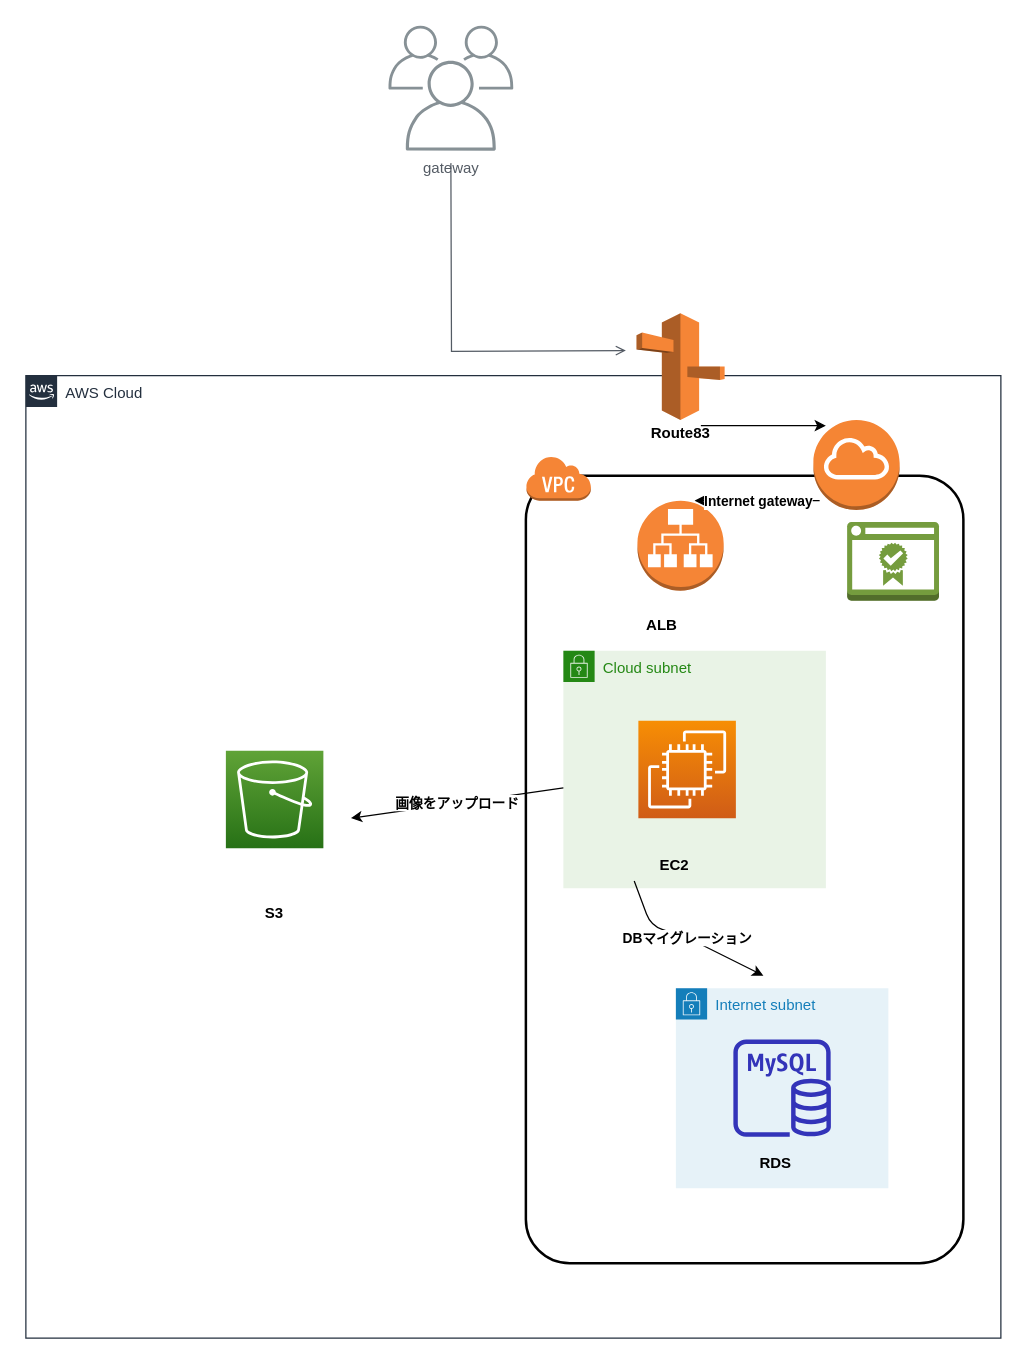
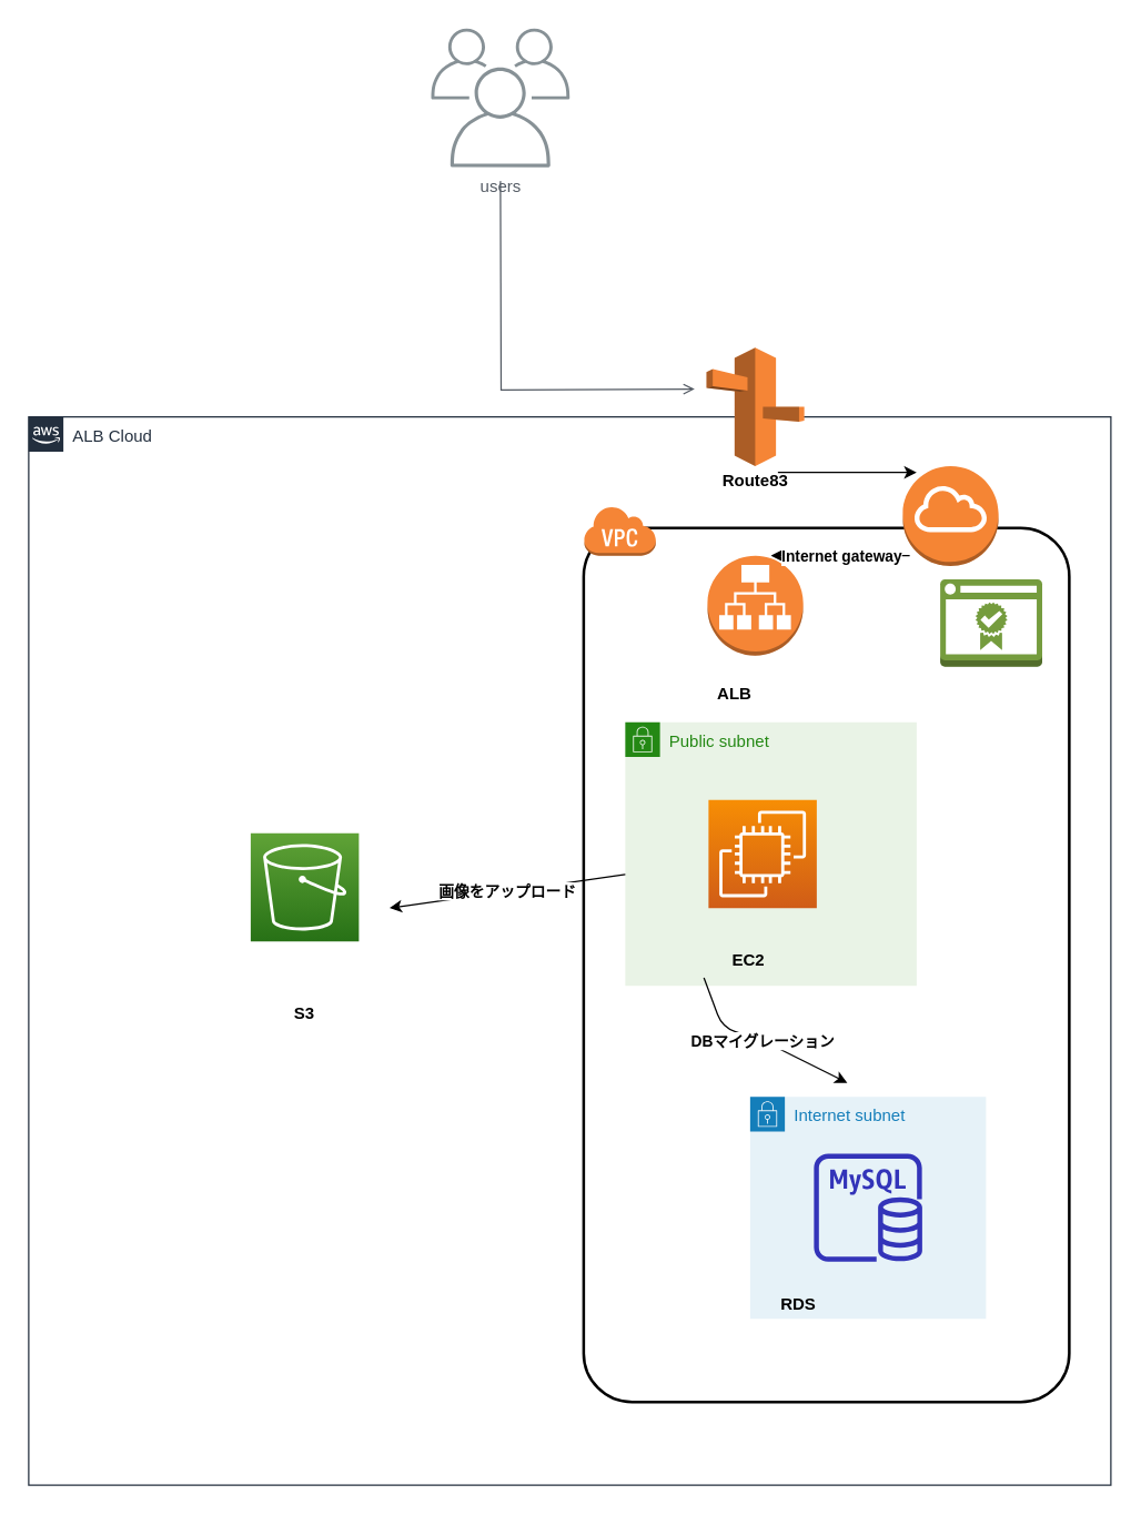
- <mxCell id="5" value="gateway" style="outlineConnect=0;gradientColor=none;fontColor=#545B64;strokeColor=none;fillColor=#879196;dashed=0;verticalLabelPosition=bottom;verticalAlign=top;align=center;html=1;fontSize=12;fontStyle=0;aspect=fixed;shape=mxgraph.aws4.illustration_users;pointerEvents=1" vertex="1" parent="1"><mxGeometry x="310" y="20" width="100" height="100" as="geometry" /></mxCell>
+ <mxCell id="5" value="users" style="outlineConnect=0;gradientColor=none;fontColor=#545B64;strokeColor=none;fillColor=#879196;dashed=0;verticalLabelPosition=bottom;verticalAlign=top;align=center;html=1;fontSize=12;fontStyle=0;aspect=fixed;shape=mxgraph.aws4.illustration_users;pointerEvents=1" vertex="1" parent="1"><mxGeometry x="310" y="20" width="100" height="100" as="geometry" /></mxCell>
- <mxCell id="2" value="AWS Cloud" style="points=[[0,0],[0.25,0],[0.5,0],[0.75,0],[1,0],[1,0.25],[1,0.5],[1,0.75],[1,1],[0.75,1],[0.5,1],[0.25,1],[0,1],[0,0.75],[0,0.5],[0,0.25]];outlineConnect=0;gradientColor=none;html=1;whiteSpace=wrap;fontSize=12;fontStyle=0;shape=mxgraph.aws4.group;grIcon=mxgraph.aws4.group_aws_cloud_alt;strokeColor=#232F3E;fillColor=none;verticalAlign=top;align=left;spacingLeft=30;fontColor=#232F3E;dashed=0;labelBackgroundColor=#ffffff;" parent="1" vertex="1"><mxGeometry x="20" y="300" width="780" height="770" as="geometry" /></mxCell>
+ <mxCell id="2" value="ALB Cloud" style="points=[[0,0],[0.25,0],[0.5,0],[0.75,0],[1,0],[1,0.25],[1,0.5],[1,0.75],[1,1],[0.75,1],[0.5,1],[0.25,1],[0,1],[0,0.75],[0,0.5],[0,0.25]];outlineConnect=0;gradientColor=none;html=1;whiteSpace=wrap;fontSize=12;fontStyle=0;shape=mxgraph.aws4.group;grIcon=mxgraph.aws4.group_aws_cloud_alt;strokeColor=#232F3E;fillColor=none;verticalAlign=top;align=left;spacingLeft=30;fontColor=#232F3E;dashed=0;labelBackgroundColor=#ffffff;" parent="1" vertex="1"><mxGeometry x="20" y="300" width="780" height="770" as="geometry" /></mxCell>
- <mxCell id="3" value="Cloud subnet" style="points=[[0,0],[0.25,0],[0.5,0],[0.75,0],[1,0],[1,0.25],[1,0.5],[1,0.75],[1,1],[0.75,1],[0.5,1],[0.25,1],[0,1],[0,0.75],[0,0.5],[0,0.25]];outlineConnect=0;gradientColor=none;html=1;whiteSpace=wrap;fontSize=12;fontStyle=0;shape=mxgraph.aws4.group;grIcon=mxgraph.aws4.group_security_group;grStroke=0;strokeColor=#248814;fillColor=#E9F3E6;verticalAlign=top;align=left;spacingLeft=30;fontColor=#248814;dashed=0;" vertex="1" parent="1"><mxGeometry x="450" y="520" width="210" height="190" as="geometry" /></mxCell>
+ <mxCell id="3" value="Public subnet" style="points=[[0,0],[0.25,0],[0.5,0],[0.75,0],[1,0],[1,0.25],[1,0.5],[1,0.75],[1,1],[0.75,1],[0.5,1],[0.25,1],[0,1],[0,0.75],[0,0.5],[0,0.25]];outlineConnect=0;gradientColor=none;html=1;whiteSpace=wrap;fontSize=12;fontStyle=0;shape=mxgraph.aws4.group;grIcon=mxgraph.aws4.group_security_group;grStroke=0;strokeColor=#248814;fillColor=#E9F3E6;verticalAlign=top;align=left;spacingLeft=30;fontColor=#248814;dashed=0;" vertex="1" parent="1"><mxGeometry x="450" y="520" width="210" height="190" as="geometry" /></mxCell>
- <mxCell id="17" value="RDS" style="text;html=1;strokeColor=none;fillColor=none;align=center;verticalAlign=middle;whiteSpace=wrap;rounded=0;fontFamily=Helvetica;fontStyle=1" vertex="1" parent="1"><mxGeometry x="600" y="920" width="40" height="20" as="geometry" /></mxCell>
+ <mxCell id="17" value="RDS" style="text;html=1;strokeColor=none;fillColor=none;align=center;verticalAlign=middle;whiteSpace=wrap;rounded=0;fontFamily=Helvetica;fontStyle=1" vertex="1" parent="1"><mxGeometry x="555" y="930" width="40" height="20" as="geometry" /></mxCell>
